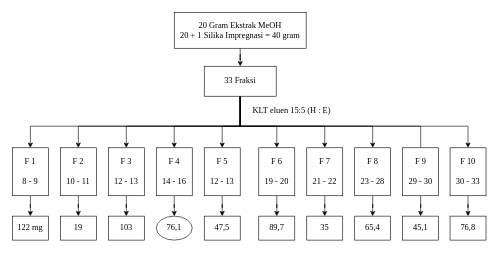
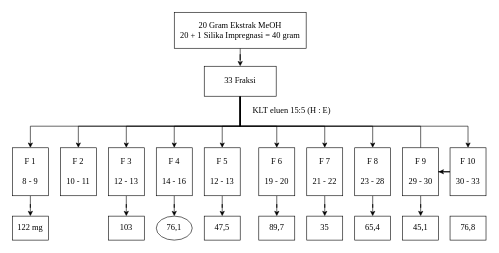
- <mxCell id="18" value="" style="edgeStyle=orthogonalEdgeStyle;rounded=0;orthogonalLoop=1;jettySize=auto;html=1;fontFamily=Times New Roman;fontSize=14;" parent="1" source="19" target="37" edge="1"><mxGeometry relative="1" as="geometry" /></mxCell>
- <mxCell id="30" value="" style="edgeStyle=orthogonalEdgeStyle;rounded=0;orthogonalLoop=1;jettySize=auto;html=1;fontFamily=Times New Roman;fontSize=14;" parent="1" source="31" target="45" edge="1"><mxGeometry relative="1" as="geometry" /></mxCell>
+ <mxCell id="30" value="" style="edgeStyle=orthogonalEdgeStyle;rounded=0;orthogonalLoop=1;jettySize=auto;html=1;fontFamily=Times New Roman;fontSize=14;" parent="1" source="31" target="29" edge="1"><mxGeometry relative="1" as="geometry" /></mxCell>
- <mxCell id="37" value="19" style="rounded=0;whiteSpace=wrap;html=1;fontFamily=Times New Roman;fontSize=14;" parent="1" vertex="1"><mxGeometry x="100" y="360" width="60" height="40" as="geometry" /></mxCell>
